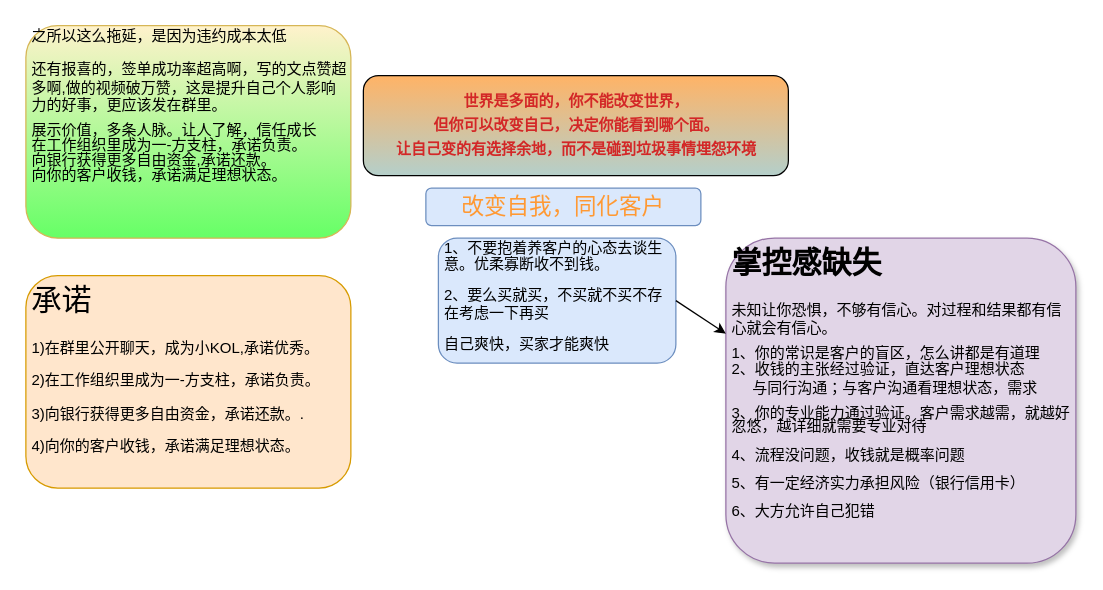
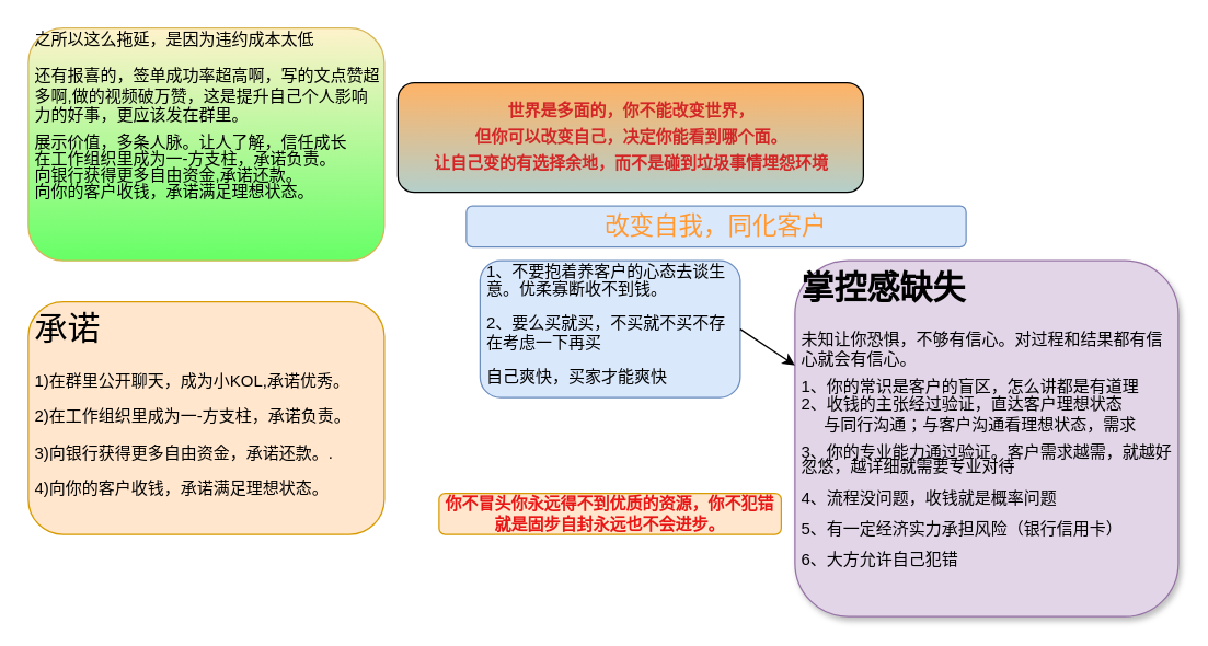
- <mxCell id="3" value="&lt;font style=&quot;font-size: 18px;&quot; color=&quot;#ff9933&quot;&gt;改变自我，同化客户&lt;/font&gt;" style="text;html=1;strokeColor=#6c8ebf;fillColor=#dae8fc;align=center;verticalAlign=middle;whiteSpace=wrap;rounded=1;" parent="1" vertex="1"><mxGeometry x="340" y="150" width="220" height="30" as="geometry" /></mxCell>
+ <mxCell id="3" value="&lt;font style=&quot;font-size: 18px;&quot; color=&quot;#ff9933&quot;&gt;改变自我，同化客户&lt;/font&gt;" style="text;html=1;strokeColor=#6c8ebf;fillColor=#dae8fc;align=center;verticalAlign=middle;whiteSpace=wrap;rounded=1;" parent="1" vertex="1"><mxGeometry x="340" y="150" width="365" height="30" as="geometry" /></mxCell>
+ <mxCell id="8" value="&lt;div&gt;&lt;b&gt;&lt;font color=&quot;#e91616&quot;&gt;你不冒头你永远得不到优质的资源，你不犯错就是固步自封永远也不&lt;/font&gt;&lt;/b&gt;&lt;b style=&quot;background-color: initial;&quot;&gt;&lt;font color=&quot;#e91616&quot;&gt;会进步。&lt;/font&gt;&lt;/b&gt;&lt;/div&gt;" style="text;html=1;strokeColor=#d79b00;fillColor=#ffe6cc;align=center;verticalAlign=middle;whiteSpace=wrap;rounded=1;" parent="1" vertex="1"><mxGeometry x="320" y="360" width="250" height="30" as="geometry" /></mxCell>
